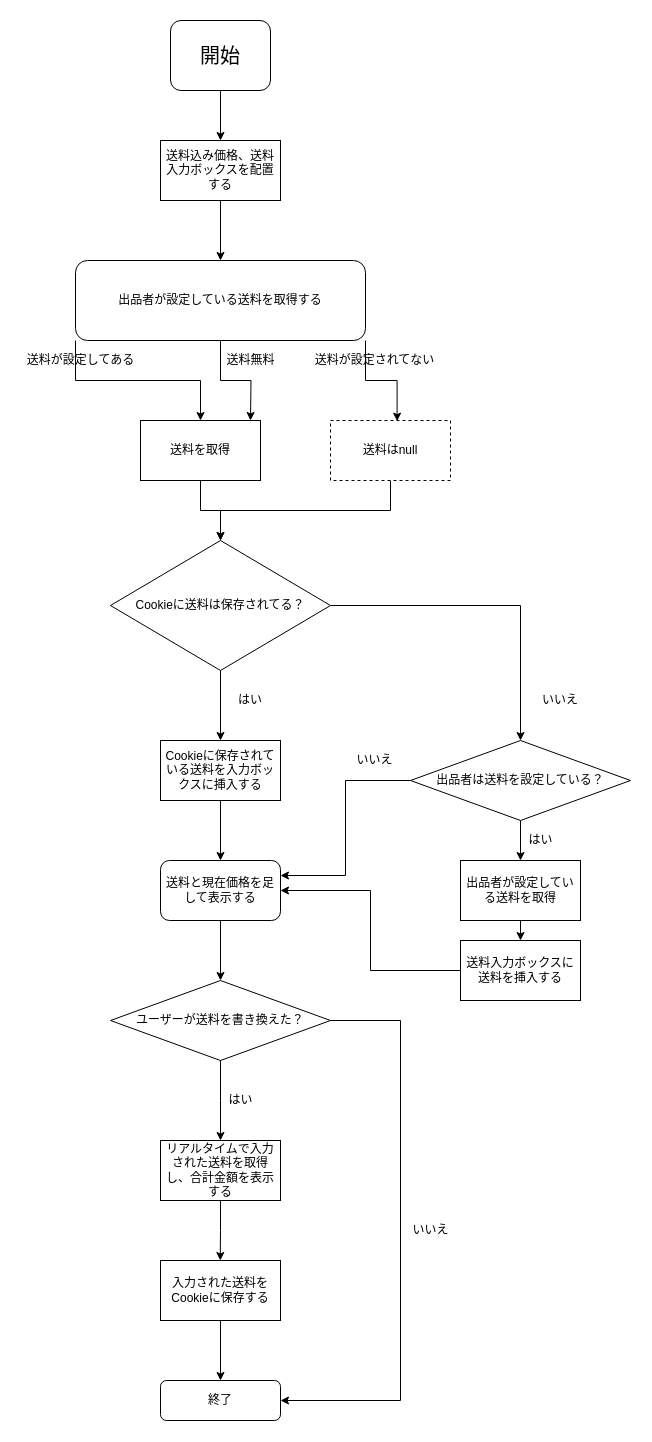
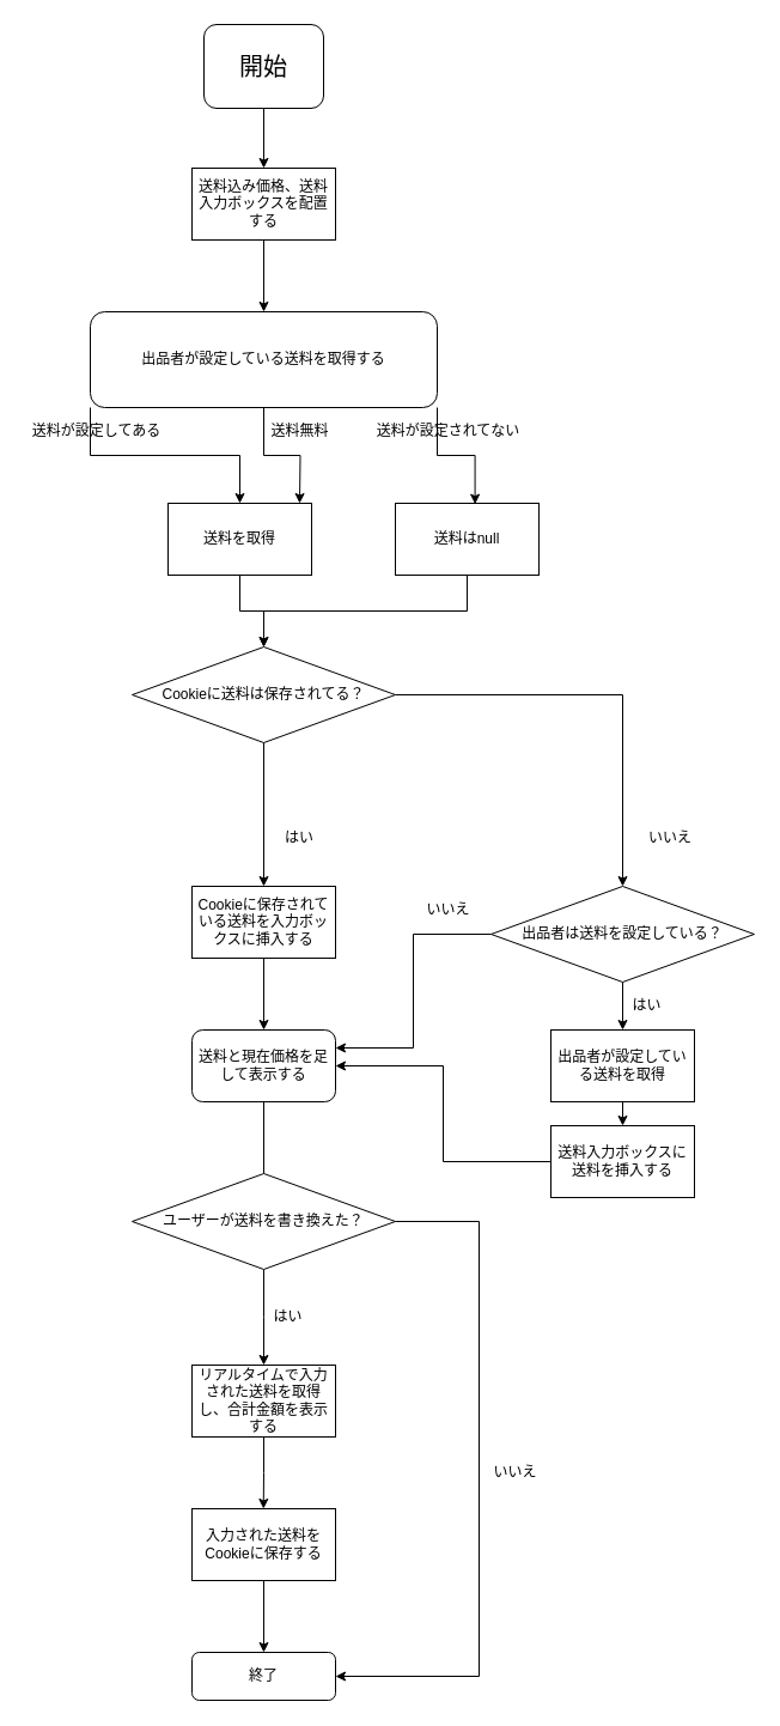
- <mxCell id="32" value="送料はnull" style="whiteSpace=wrap;html=1;dashed=1;" vertex="1" parent="1"><mxGeometry x="330" y="420" width="120" height="60" as="geometry" /></mxCell>
+ <mxCell id="32" value="送料はnull" style="whiteSpace=wrap;html=1;" vertex="1" parent="1"><mxGeometry x="330" y="420" width="120" height="60" as="geometry" /></mxCell>
- <mxCell id="8" value="Cookieに送料は保存されてる？" style="rhombus;whiteSpace=wrap;html=1;" vertex="1" parent="1"><mxGeometry x="110" y="540" width="220" height="130" as="geometry" /></mxCell>
+ <mxCell id="8" value="Cookieに送料は保存されてる？" style="rhombus;whiteSpace=wrap;html=1;" vertex="1" parent="1"><mxGeometry x="110" y="540" width="220" height="80" as="geometry" /></mxCell>
- <mxCell id="13" style="edgeStyle=orthogonalEdgeStyle;rounded=0;orthogonalLoop=1;jettySize=auto;html=1;entryX=0.5;entryY=0;entryDx=0;entryDy=0;" edge="1" parent="1" source="14" target="17"><mxGeometry relative="1" as="geometry" /></mxCell>
+ <mxCell id="13" style="edgeStyle=orthogonalEdgeStyle;rounded=0;orthogonalLoop=1;jettySize=auto;html=1;entryX=0.5;entryY=0;entryDx=0;entryDy=0;endArrow=none;" edge="1" parent="1" source="14" target="17"><mxGeometry relative="1" as="geometry" /></mxCell>
